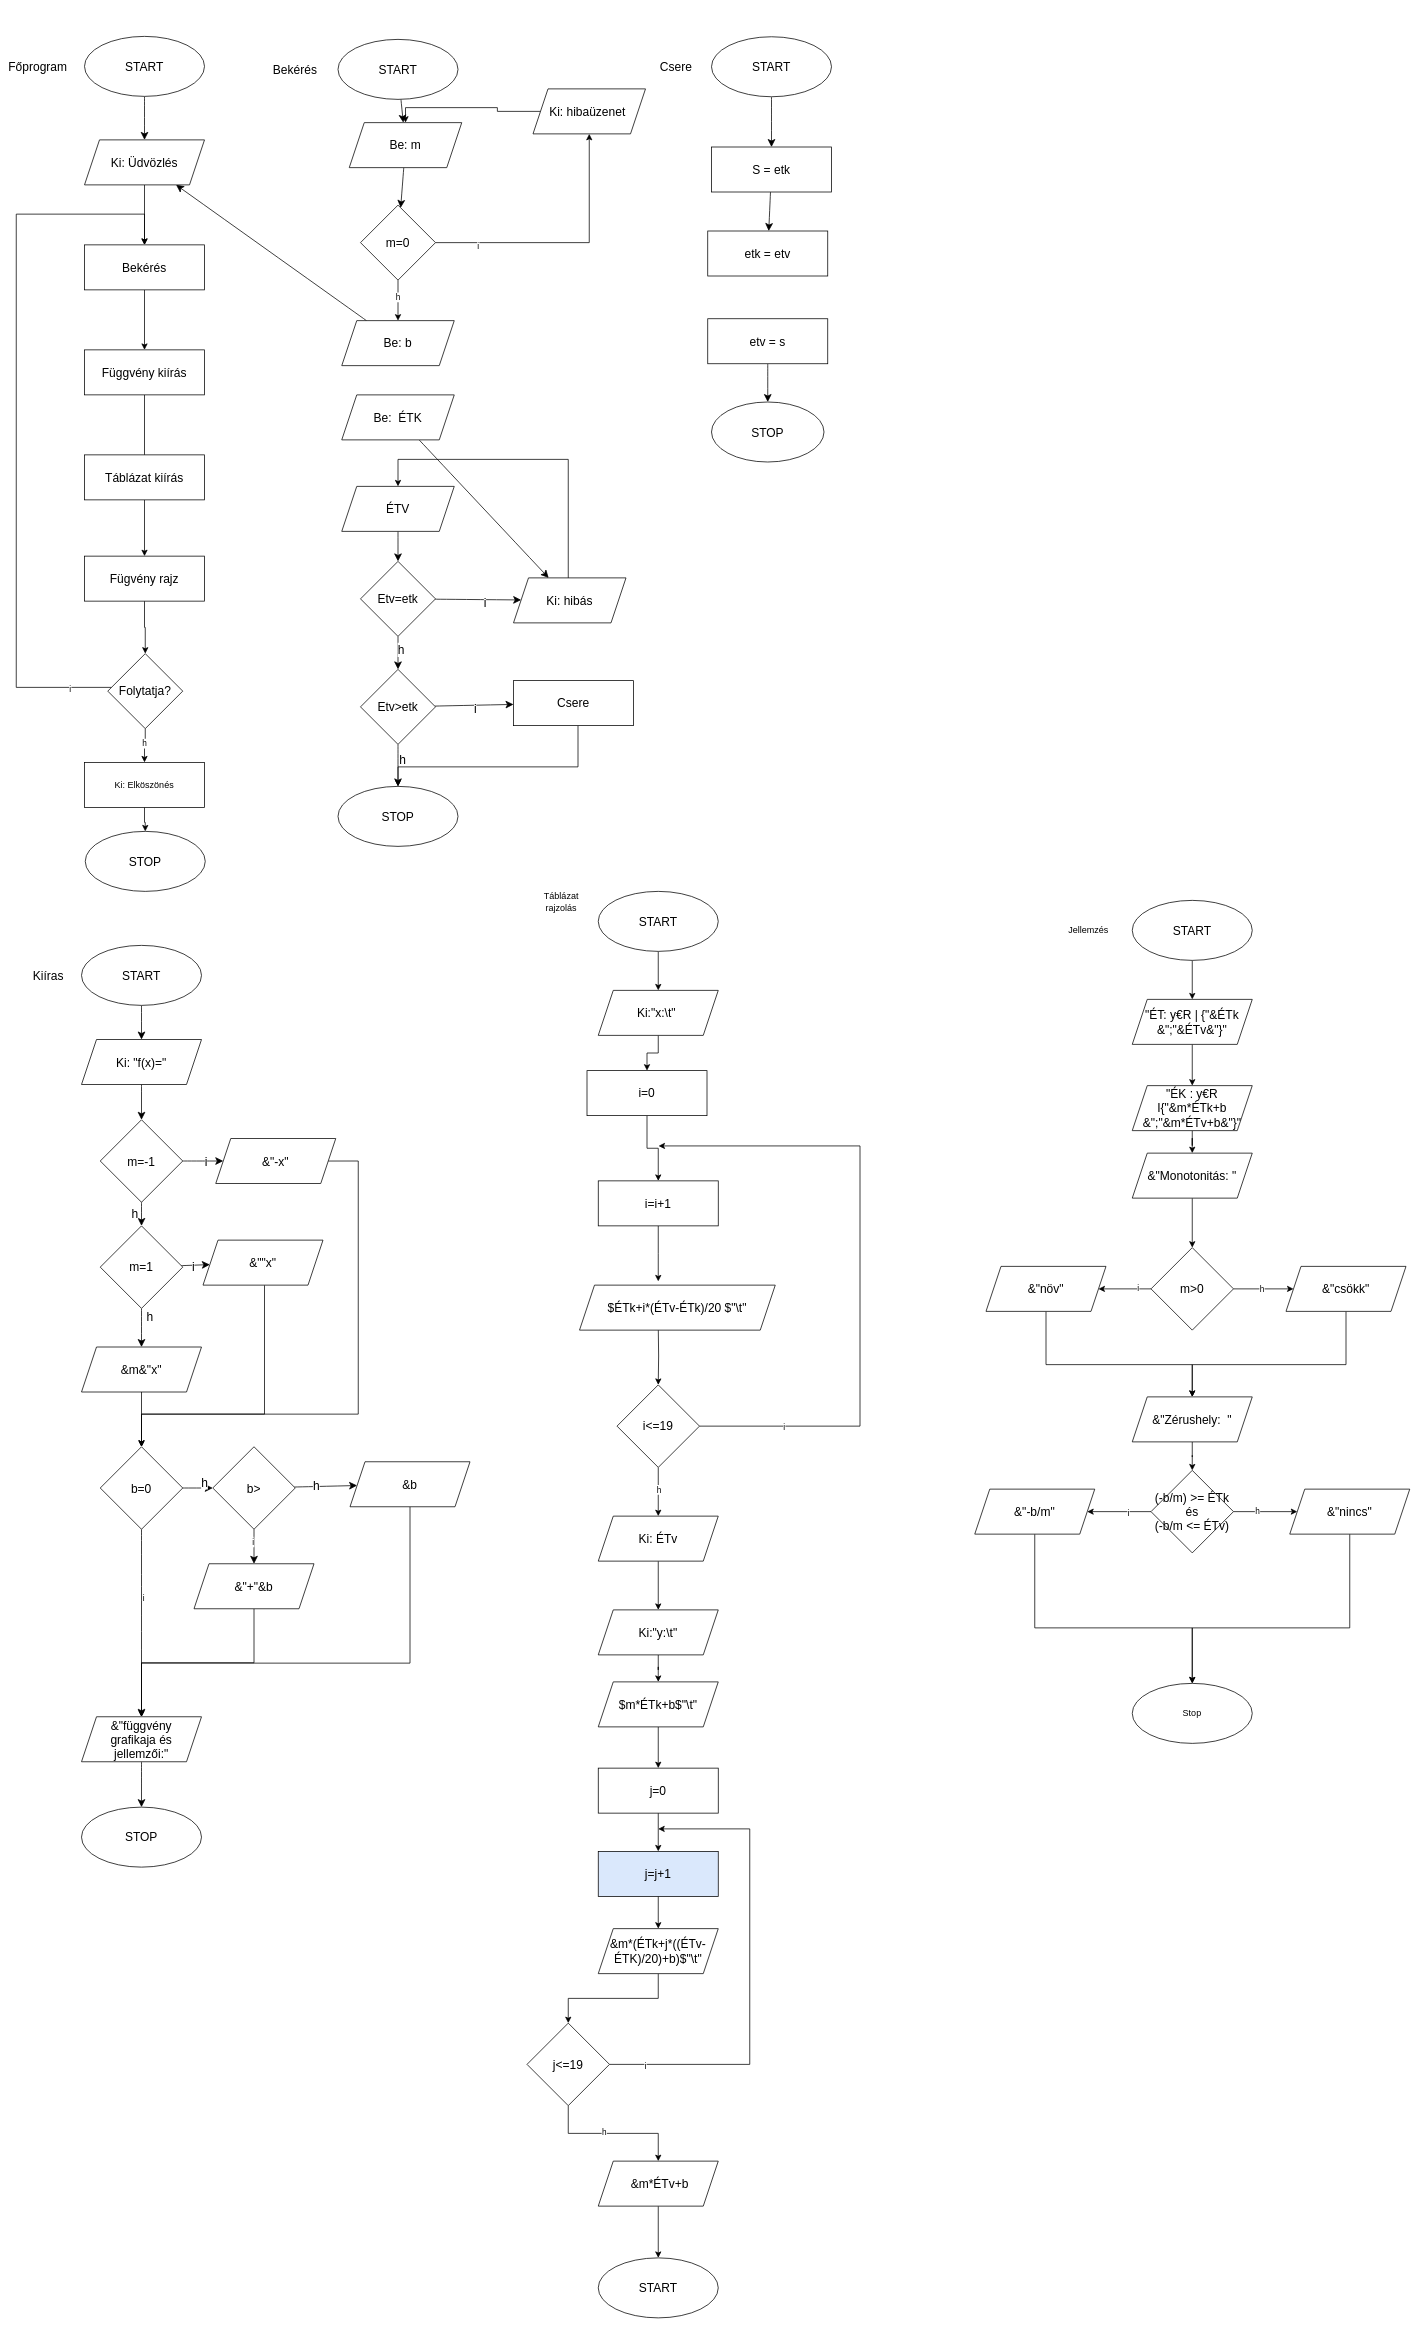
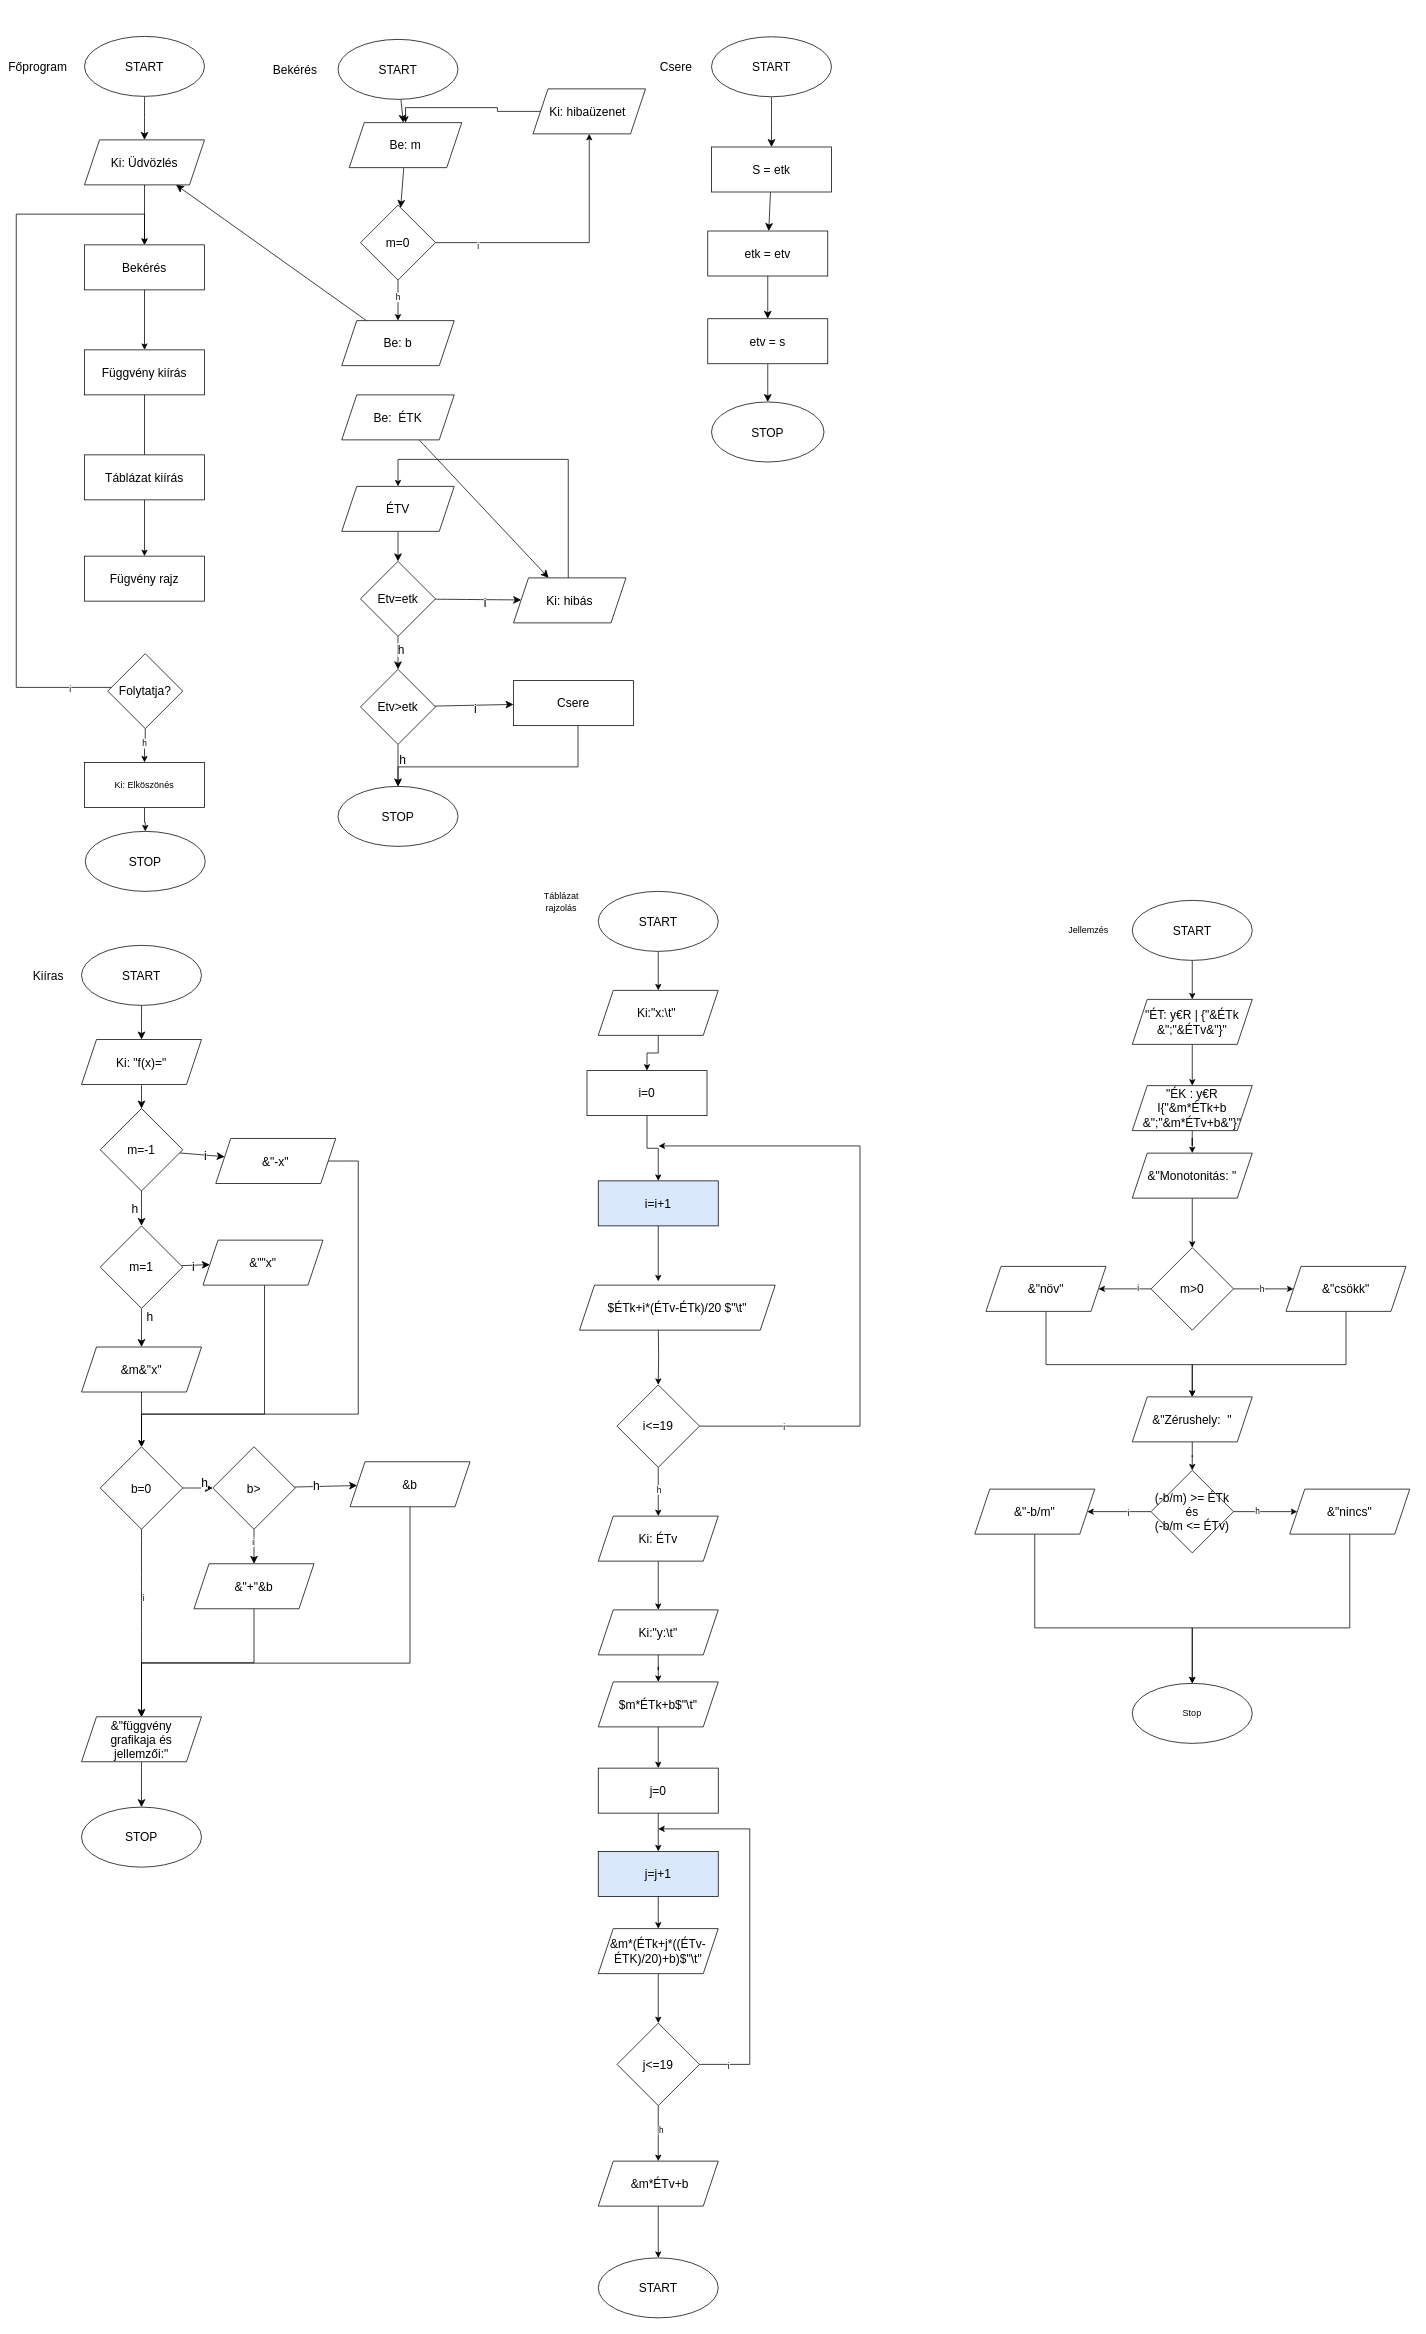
+ <mxCell id="41" value="" style="edgeStyle=none;curved=1;rounded=0;orthogonalLoop=1;jettySize=auto;html=1;fontSize=12;startSize=8;endSize=8;" edge="1" parent="1" source="42" target="44"><mxGeometry relative="1" as="geometry" /></mxCell>
- <mxCell id="95" value="" style="edgeStyle=orthogonalEdgeStyle;rounded=0;orthogonalLoop=1;jettySize=auto;html=1;" edge="1" parent="1" source="96" target="101"><mxGeometry relative="1" as="geometry" /></mxCell>
- <mxCell id="55" value="m=-1" style="rhombus;whiteSpace=wrap;html=1;fontSize=16;" vertex="1" parent="1"><mxGeometry x="133" y="1492.5" width="110" height="110" as="geometry" /></mxCell>
+ <mxCell id="55" value="m=-1" style="rhombus;whiteSpace=wrap;html=1;fontSize=16;" vertex="1" parent="1"><mxGeometry x="133" y="1477.5" width="110" height="110" as="geometry" /></mxCell>
- <mxCell id="142" value="i=i+1" style="whiteSpace=wrap;html=1;fontSize=16;" vertex="1" parent="1"><mxGeometry x="797" y="1574" width="160" height="60" as="geometry" /></mxCell>
+ <mxCell id="142" value="i=i+1" style="whiteSpace=wrap;html=1;fontSize=16;fillColor=#dae8fc;" vertex="1" parent="1"><mxGeometry x="797" y="1574" width="160" height="60" as="geometry" /></mxCell>
- <mxCell id="166" value="j&amp;lt;=19" style="rhombus;whiteSpace=wrap;html=1;fontSize=16;" vertex="1" parent="1"><mxGeometry x="702" y="2697" width="110" height="110" as="geometry" /></mxCell>
+ <mxCell id="166" value="j&amp;lt;=19" style="rhombus;whiteSpace=wrap;html=1;fontSize=16;" vertex="1" parent="1"><mxGeometry x="822" y="2697" width="110" height="110" as="geometry" /></mxCell>
